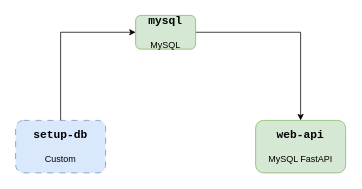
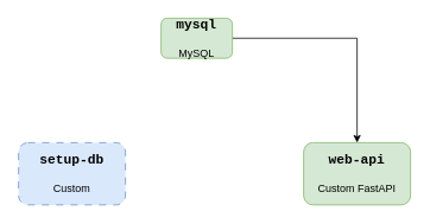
- <mxCell id="5" style="edgeStyle=orthogonalEdgeStyle;rounded=0;orthogonalLoop=1;jettySize=auto;html=1;exitX=0.5;exitY=0;exitDx=0;exitDy=0;entryX=0;entryY=0.5;entryDx=0;entryDy=0;" edge="1" parent="1" source="6" target="4"><mxGeometry relative="1" as="geometry" /></mxCell>
- <mxCell id="2" value="&lt;div&gt;&lt;font style=&quot;font-size: 15px;&quot; face=&quot;Courier New&quot;&gt;&lt;b style=&quot;&quot;&gt;web-api&lt;/b&gt;&lt;/font&gt;&lt;/div&gt;&lt;div&gt;&lt;br&gt;&lt;/div&gt;MySQL FastAPI" style="rounded=1;whiteSpace=wrap;html=1;fillColor=#d5e8d4;strokeColor=#82b366;" parent="1" vertex="1"><mxGeometry x="340" y="160" width="120" height="70" as="geometry" /></mxCell>
+ <mxCell id="2" value="&lt;div&gt;&lt;font style=&quot;font-size: 15px;&quot; face=&quot;Courier New&quot;&gt;&lt;b style=&quot;&quot;&gt;web-api&lt;/b&gt;&lt;/font&gt;&lt;/div&gt;&lt;div&gt;&lt;br&gt;&lt;/div&gt;Custom FastAPI" style="rounded=1;whiteSpace=wrap;html=1;fillColor=#d5e8d4;strokeColor=#82b366;" parent="1" vertex="1"><mxGeometry x="340" y="160" width="120" height="70" as="geometry" /></mxCell>
